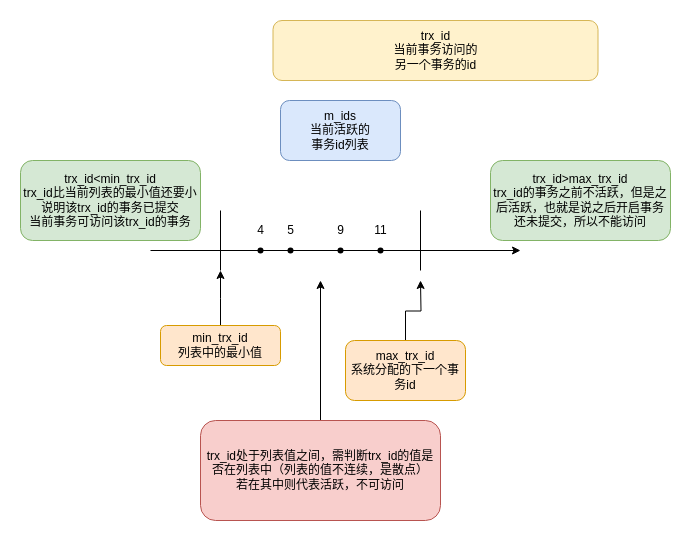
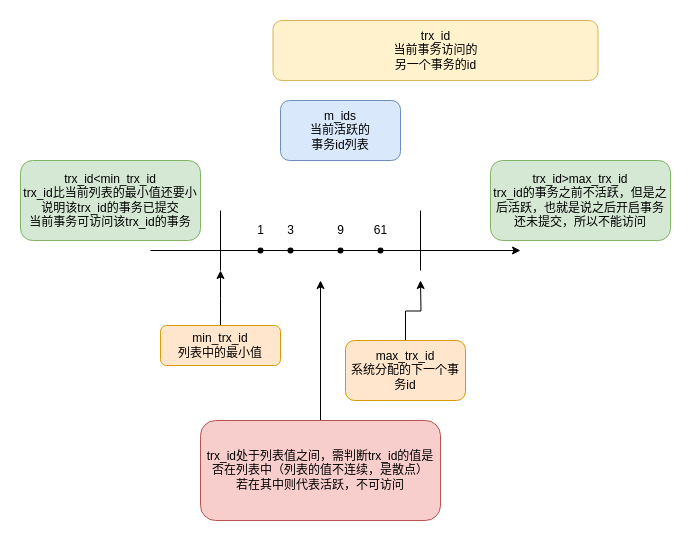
- <mxCell id="16" value="4" style="text;html=1;align=center;verticalAlign=middle;resizable=0;points=[];autosize=1;strokeColor=none;fillColor=none;" vertex="1" parent="1"><mxGeometry x="245" y="215" width="30" height="30" as="geometry" /></mxCell>
+ <mxCell id="16" value="1" style="text;html=1;align=center;verticalAlign=middle;resizable=0;points=[];autosize=1;strokeColor=none;fillColor=none;" vertex="1" parent="1"><mxGeometry x="245" y="215" width="30" height="30" as="geometry" /></mxCell>
- <mxCell id="17" value="5" style="text;html=1;align=center;verticalAlign=middle;resizable=0;points=[];autosize=1;strokeColor=none;fillColor=none;" vertex="1" parent="1"><mxGeometry x="275" y="215" width="30" height="30" as="geometry" /></mxCell>
+ <mxCell id="17" value="3" style="text;html=1;align=center;verticalAlign=middle;resizable=0;points=[];autosize=1;strokeColor=none;fillColor=none;" vertex="1" parent="1"><mxGeometry x="275" y="215" width="30" height="30" as="geometry" /></mxCell>
- <mxCell id="19" value="11" style="text;html=1;align=center;verticalAlign=middle;resizable=0;points=[];autosize=1;strokeColor=none;fillColor=none;" vertex="1" parent="1"><mxGeometry x="360" y="215" width="40" height="30" as="geometry" /></mxCell>
+ <mxCell id="19" value="61" style="text;html=1;align=center;verticalAlign=middle;resizable=0;points=[];autosize=1;strokeColor=none;fillColor=none;" vertex="1" parent="1"><mxGeometry x="360" y="215" width="40" height="30" as="geometry" /></mxCell>
